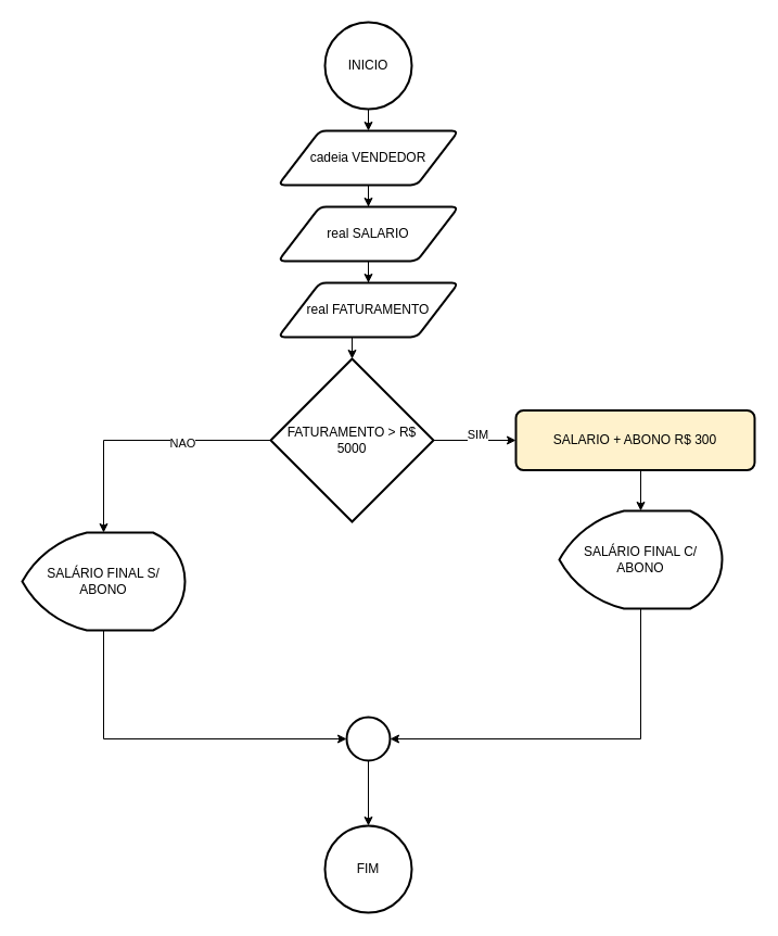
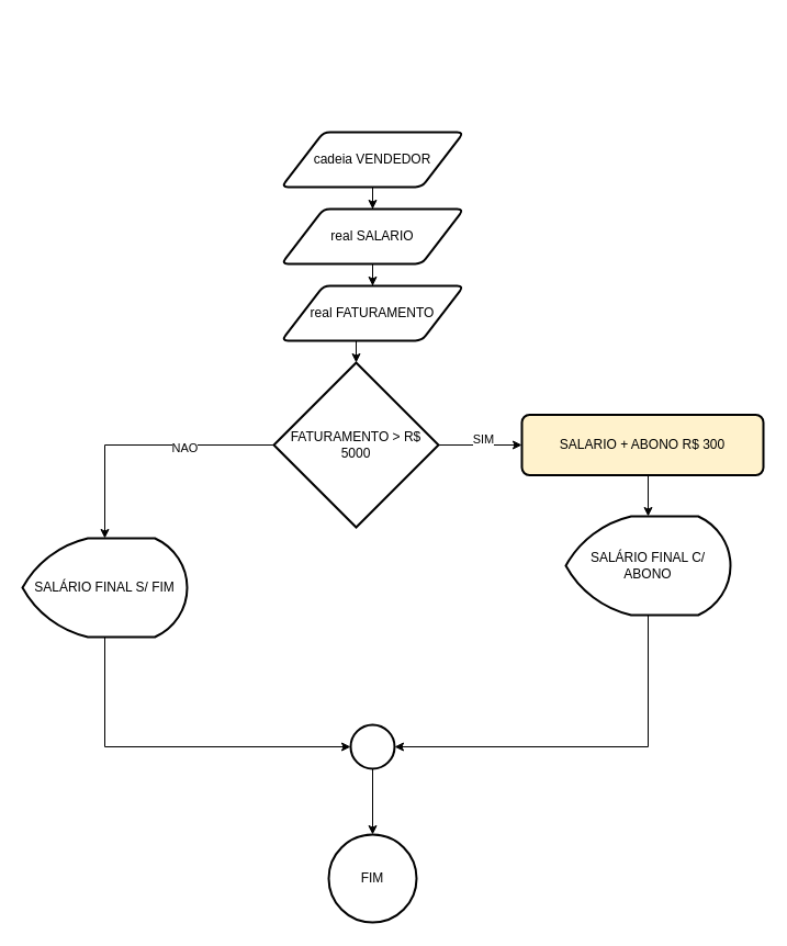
- <mxCell id="3" value="&lt;font style=&quot;vertical-align: inherit;&quot;&gt;&lt;font style=&quot;vertical-align: inherit;&quot;&gt;INICIO&lt;/font&gt;&lt;/font&gt;" style="strokeWidth=2;html=1;shape=mxgraph.flowchart.start_2;whiteSpace=wrap;" vertex="1" parent="1"><mxGeometry x="299" y="20" width="80" height="80" as="geometry" /></mxCell>
- <mxCell id="2" style="edgeStyle=orthogonalEdgeStyle;rounded=0;orthogonalLoop=1;jettySize=auto;html=1;exitX=0.5;exitY=1;exitDx=0;exitDy=0;exitPerimeter=0;entryX=0.5;entryY=0;entryDx=0;entryDy=0;" edge="1" parent="1" source="3" target="6"><mxGeometry relative="1" as="geometry" /></mxCell>
- <mxCell id="15" value="&lt;font style=&quot;vertical-align: inherit;&quot;&gt;&lt;font style=&quot;vertical-align: inherit;&quot;&gt;&lt;font style=&quot;vertical-align: inherit;&quot;&gt;&lt;font style=&quot;vertical-align: inherit;&quot;&gt;&lt;font style=&quot;vertical-align: inherit;&quot;&gt;&lt;font style=&quot;vertical-align: inherit;&quot;&gt;SALÁRIO FINAL S/ ABONO&lt;/font&gt;&lt;/font&gt;&lt;/font&gt;&lt;/font&gt;&lt;/font&gt;&lt;/font&gt;" style="strokeWidth=2;html=1;shape=mxgraph.flowchart.display;whiteSpace=wrap;" vertex="1" parent="1"><mxGeometry x="20" y="490" width="150" height="90" as="geometry" /></mxCell>
+ <mxCell id="15" value="&lt;font style=&quot;vertical-align: inherit;&quot;&gt;&lt;font style=&quot;vertical-align: inherit;&quot;&gt;&lt;font style=&quot;vertical-align: inherit;&quot;&gt;&lt;font style=&quot;vertical-align: inherit;&quot;&gt;&lt;font style=&quot;vertical-align: inherit;&quot;&gt;&lt;font style=&quot;vertical-align: inherit;&quot;&gt;SALÁRIO FINAL S/ FIM&lt;/font&gt;&lt;/font&gt;&lt;/font&gt;&lt;/font&gt;&lt;/font&gt;&lt;/font&gt;" style="strokeWidth=2;html=1;shape=mxgraph.flowchart.display;whiteSpace=wrap;" vertex="1" parent="1"><mxGeometry x="20" y="490" width="150" height="90" as="geometry" /></mxCell>
